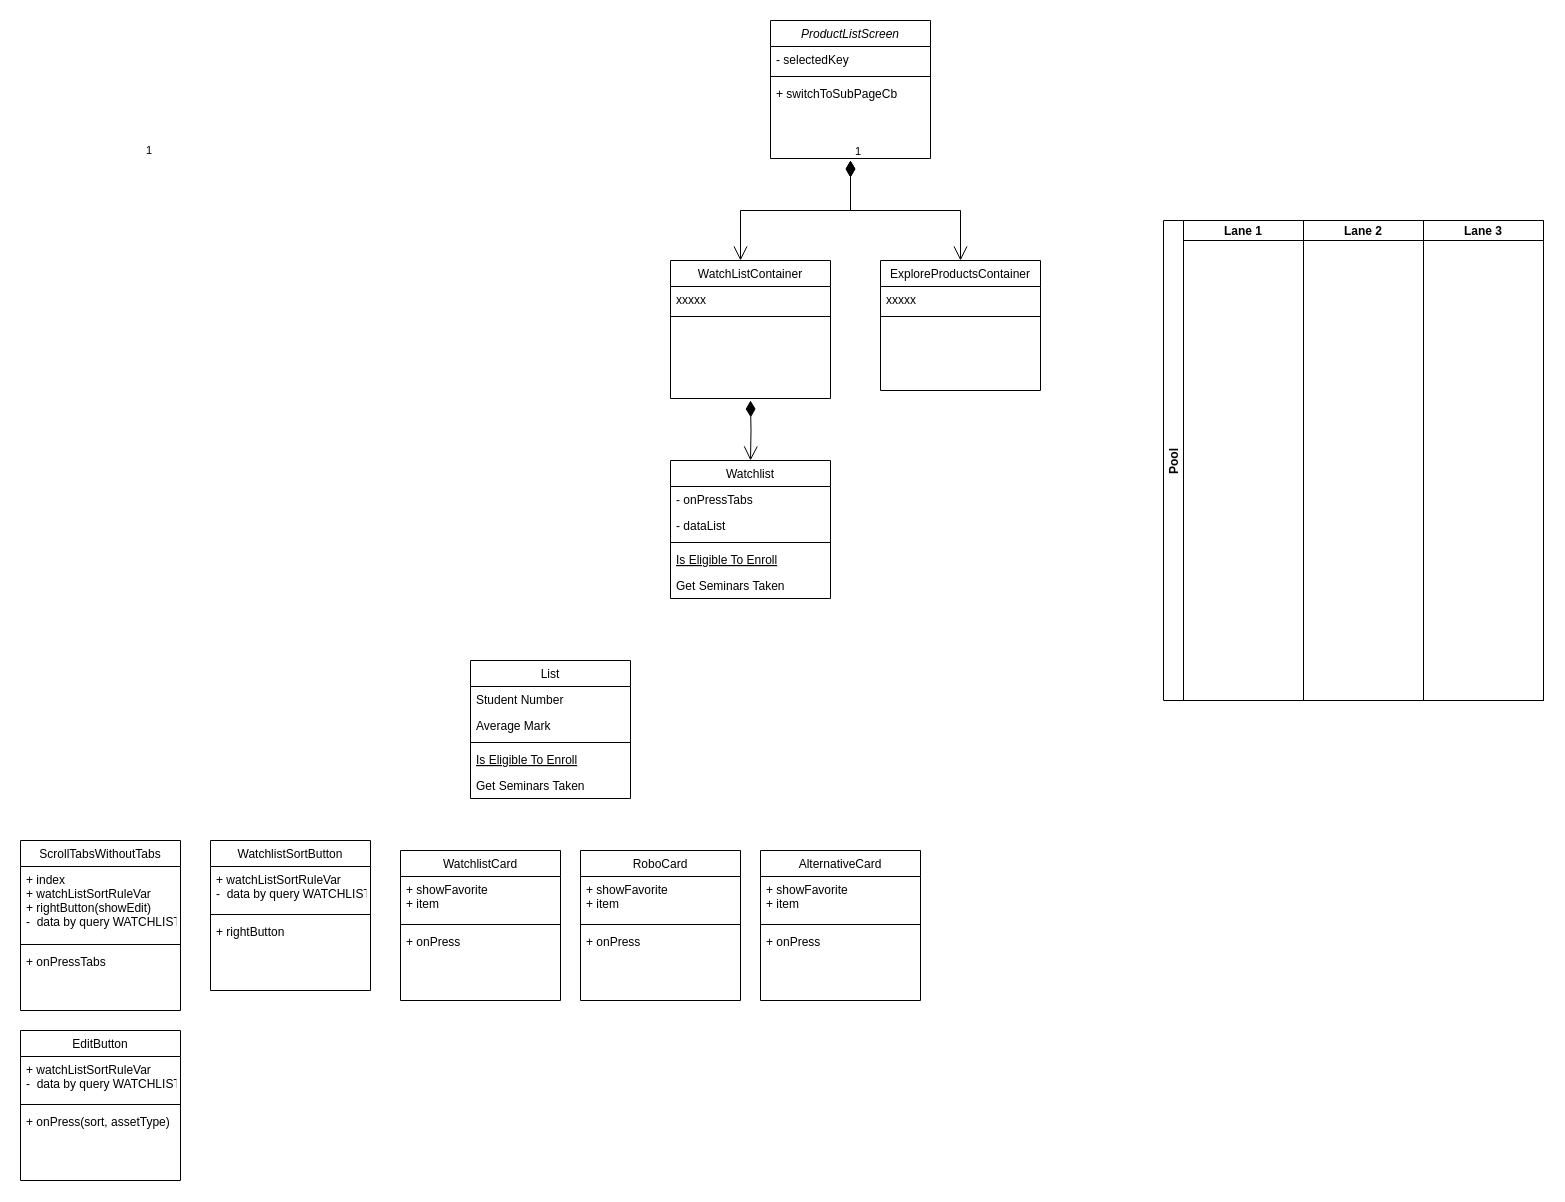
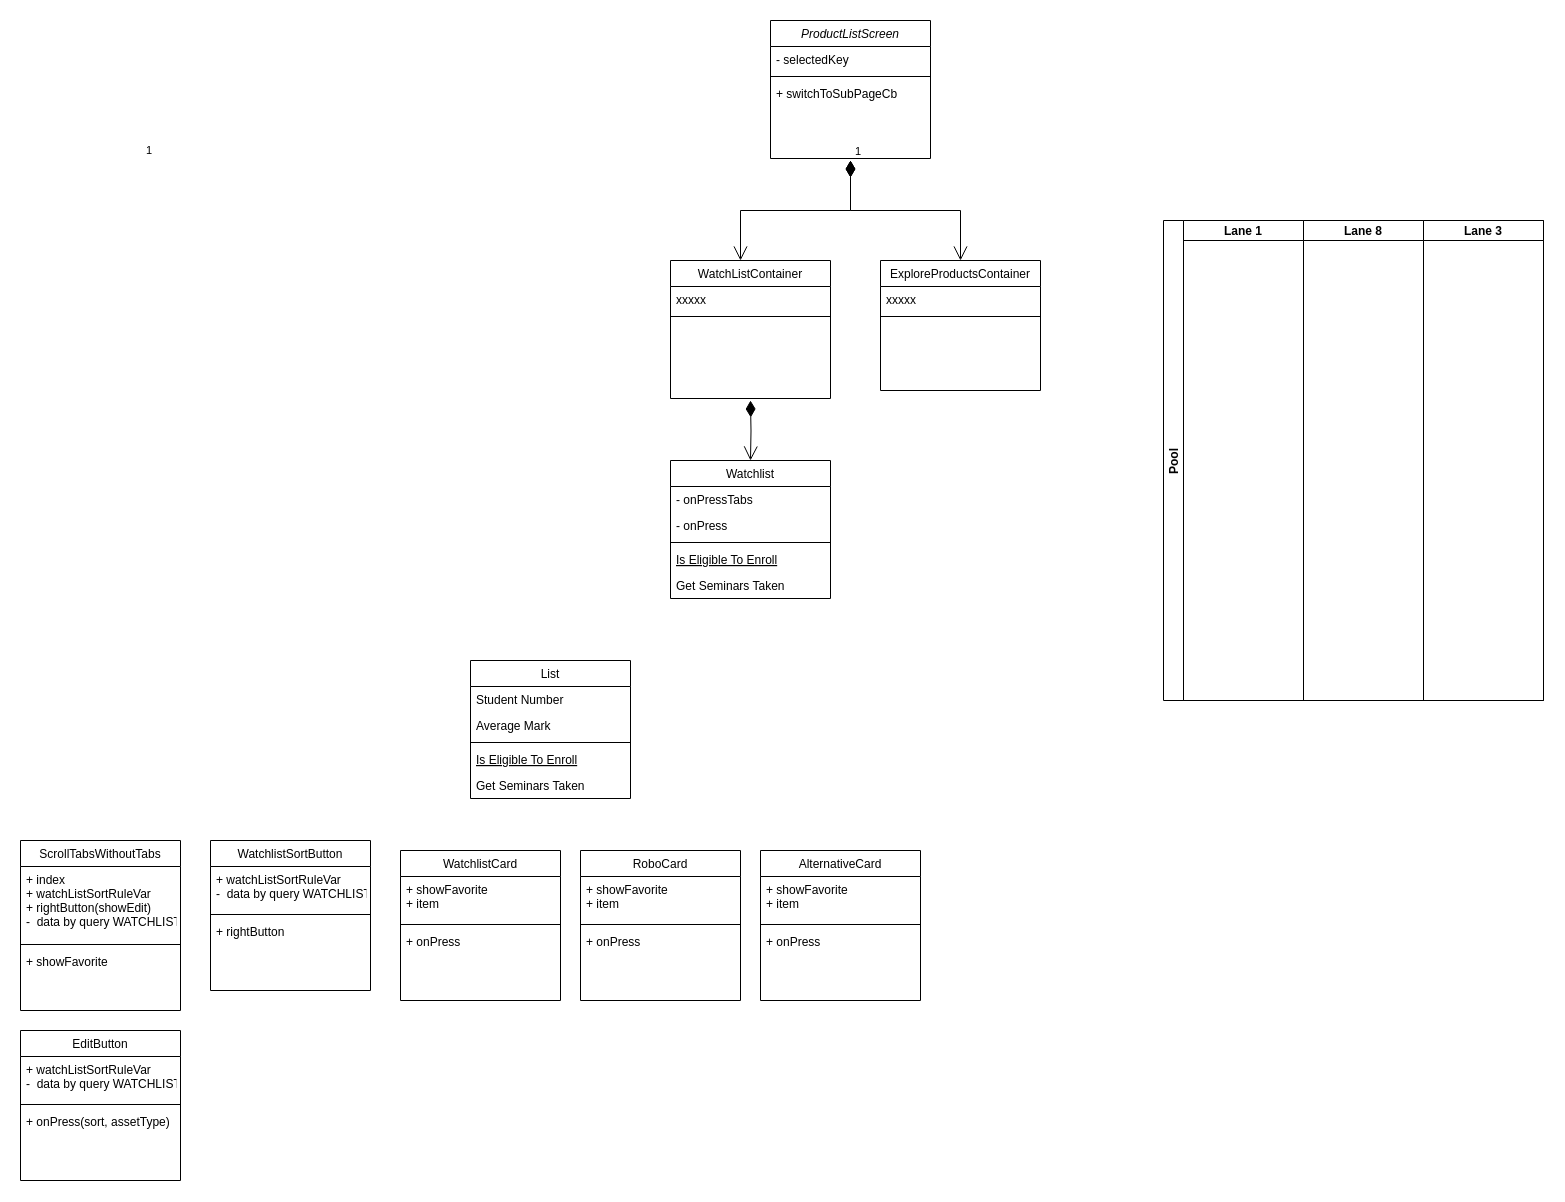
- <mxCell id="4" value="Lane 2" style="swimlane;startSize=20;" vertex="1" parent="2"><mxGeometry x="140" width="120" height="480" as="geometry" /></mxCell>
+ <mxCell id="4" value="Lane 8" style="swimlane;startSize=20;" vertex="1" parent="2"><mxGeometry x="140" width="120" height="480" as="geometry" /></mxCell>
- <mxCell id="20" value="- dataList" style="text;align=left;verticalAlign=top;spacingLeft=4;spacingRight=4;overflow=hidden;rotatable=0;points=[[0,0.5],[1,0.5]];portConstraint=eastwest;rounded=0;shadow=0;html=0;" vertex="1" parent="18"><mxGeometry y="52" width="160" height="26" as="geometry" /></mxCell>
+ <mxCell id="20" value="- onPress" style="text;align=left;verticalAlign=top;spacingLeft=4;spacingRight=4;overflow=hidden;rotatable=0;points=[[0,0.5],[1,0.5]];portConstraint=eastwest;rounded=0;shadow=0;html=0;" vertex="1" parent="18"><mxGeometry y="52" width="160" height="26" as="geometry" /></mxCell>
- <mxCell id="42" value="+ onPressTabs&#10;" style="text;align=left;verticalAlign=top;spacingLeft=4;spacingRight=4;overflow=hidden;rotatable=0;points=[[0,0.5],[1,0.5]];portConstraint=eastwest;" vertex="1" parent="39"><mxGeometry y="108" width="160" height="62" as="geometry" /></mxCell>
+ <mxCell id="42" value="+ showFavorite&#10;" style="text;align=left;verticalAlign=top;spacingLeft=4;spacingRight=4;overflow=hidden;rotatable=0;points=[[0,0.5],[1,0.5]];portConstraint=eastwest;" vertex="1" parent="39"><mxGeometry y="108" width="160" height="62" as="geometry" /></mxCell>
